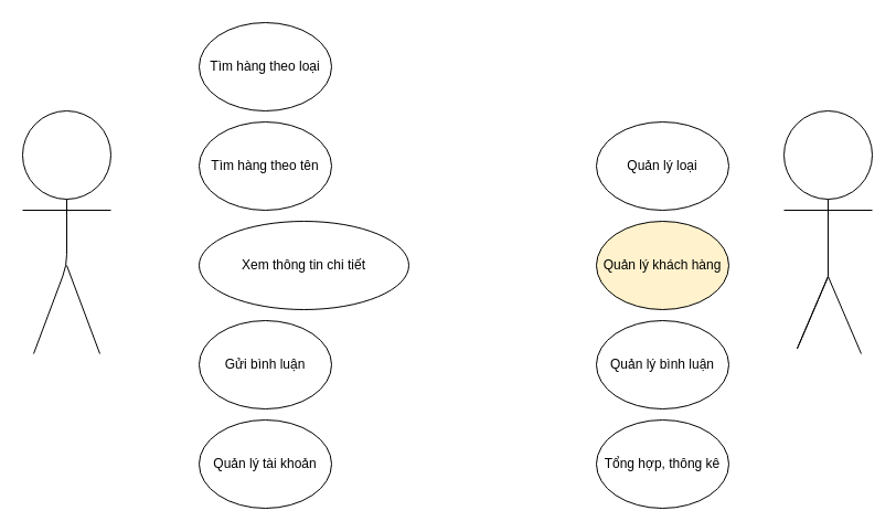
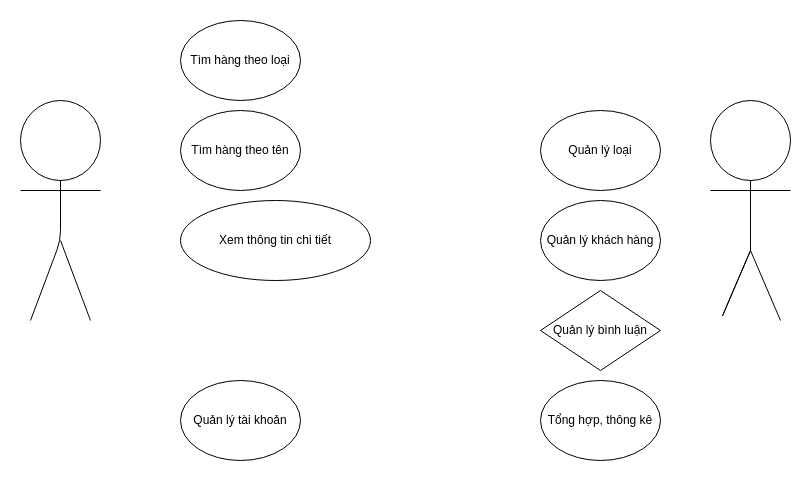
- <mxCell id="15" value="Quản lý khách hàng" style="ellipse;whiteSpace=wrap;html=1;fillColor=#fff2cc;" vertex="1" parent="1"><mxGeometry x="540" y="200" width="120" height="80" as="geometry" /></mxCell>
+ <mxCell id="15" value="Quản lý khách hàng" style="ellipse;whiteSpace=wrap;html=1;" vertex="1" parent="1"><mxGeometry x="540" y="200" width="120" height="80" as="geometry" /></mxCell>
- <mxCell id="13" value="Gửi bình luận" style="ellipse;whiteSpace=wrap;html=1;" vertex="1" parent="1"><mxGeometry x="180" y="290" width="120" height="80" as="geometry" /></mxCell>
- <mxCell id="14" value="Quản lý bình luận" style="ellipse;whiteSpace=wrap;html=1;" vertex="1" parent="1"><mxGeometry x="540" y="290" width="120" height="80" as="geometry" /></mxCell>
+ <mxCell id="14" value="Quản lý bình luận" style="rhombus;whiteSpace=wrap;html=1;" vertex="1" parent="1"><mxGeometry x="540" y="290" width="120" height="80" as="geometry" /></mxCell>
